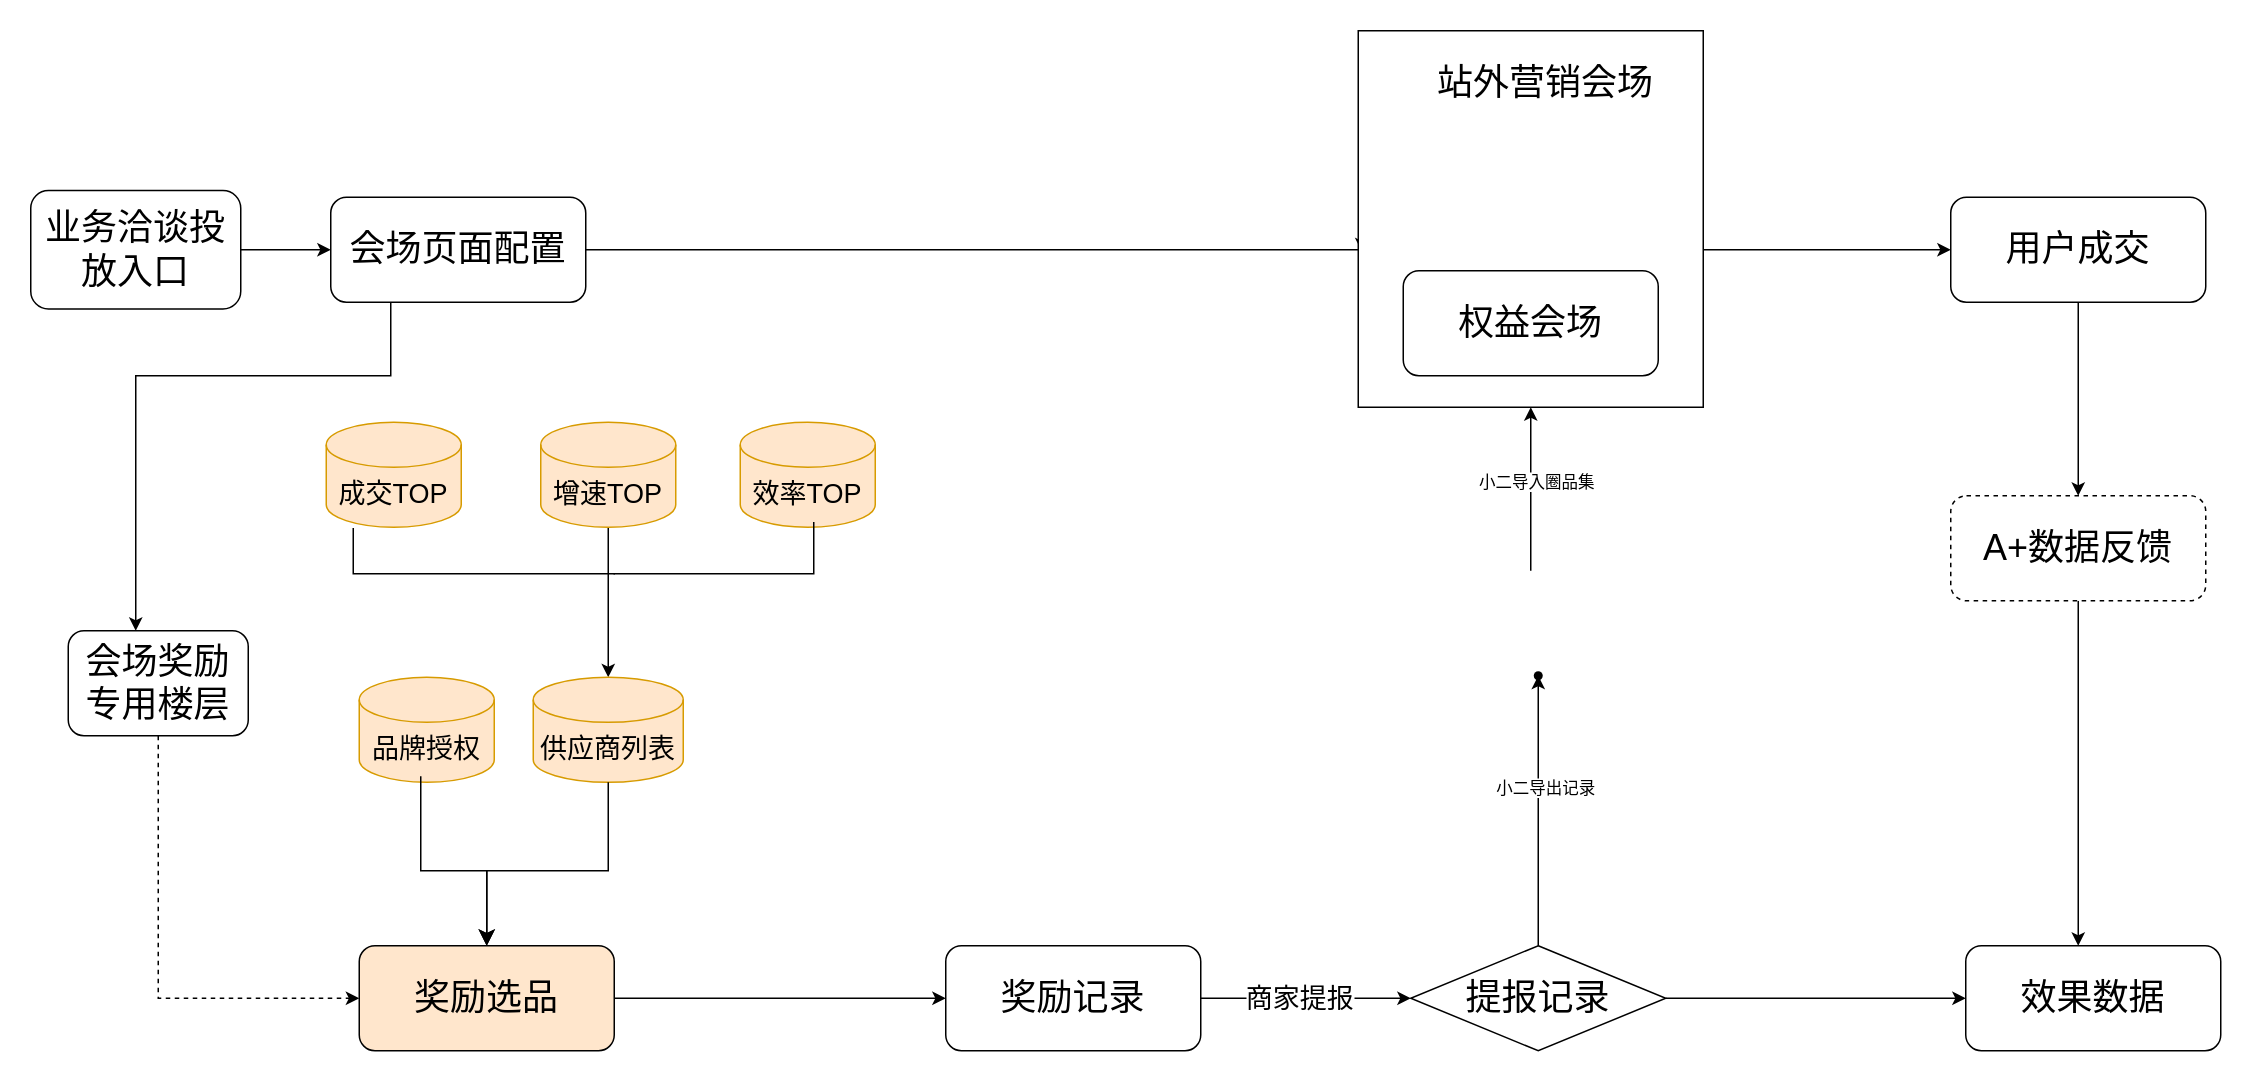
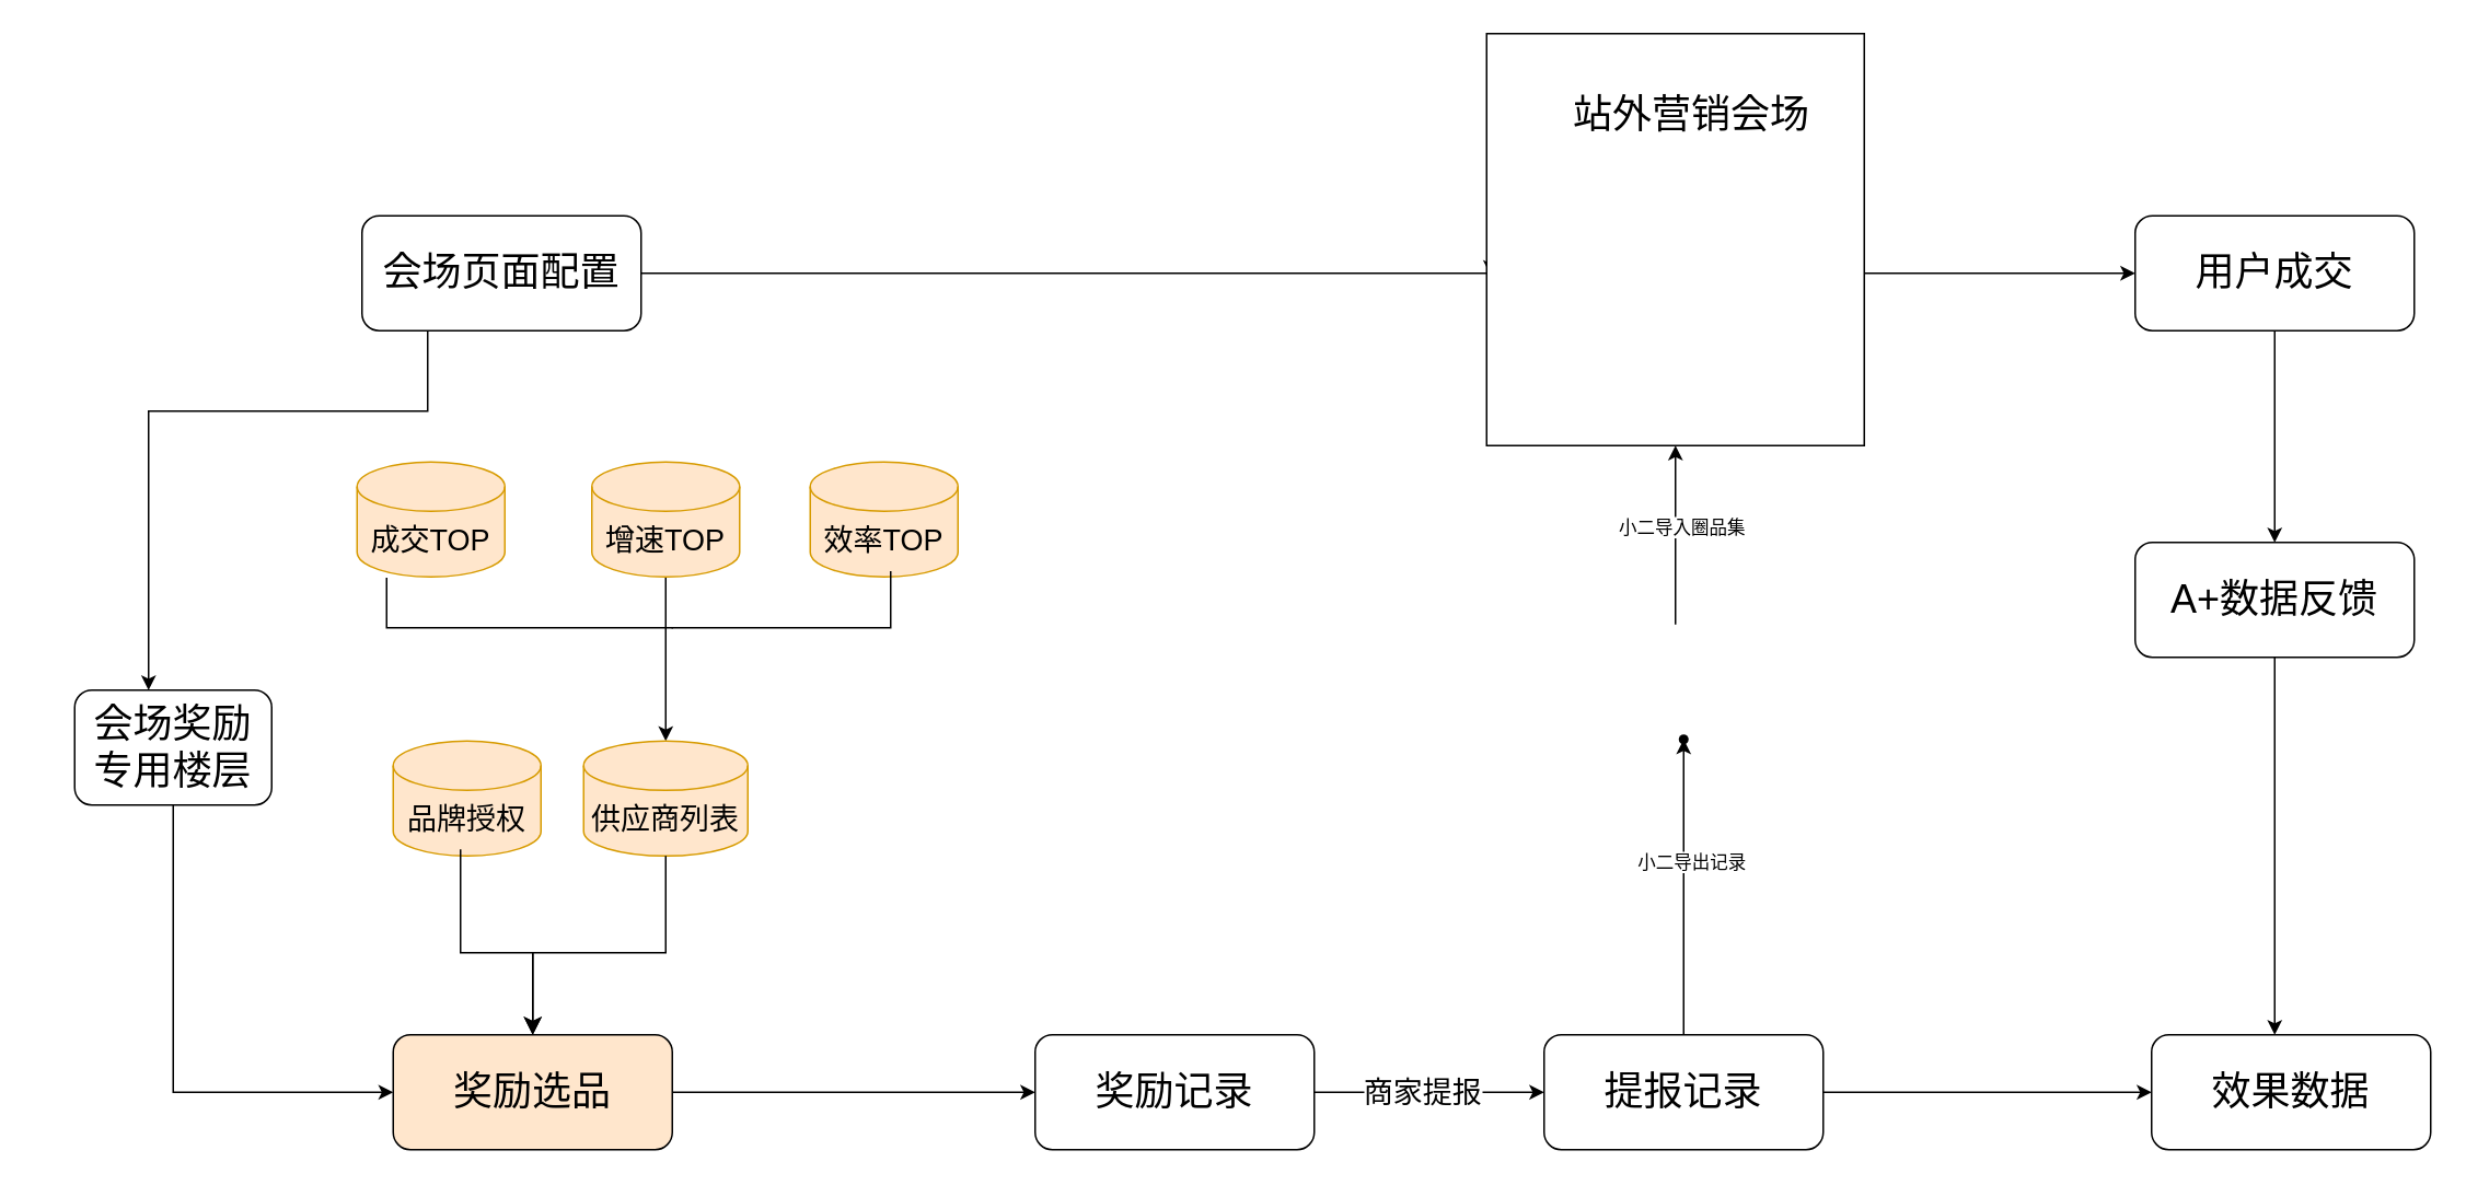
- <mxCell id="41" value="&lt;font style=&quot;font-size: 24px;&quot;&gt;站外营销会场&lt;/font&gt;" style="text;html=1;strokeColor=none;fillColor=none;align=center;verticalAlign=middle;whiteSpace=wrap;rounded=0;" vertex="1" parent="1"><mxGeometry x="955" y="40" width="150" height="30" as="geometry" /></mxCell>
+ <mxCell id="41" value="&lt;font style=&quot;font-size: 24px;&quot;&gt;站外营销会场&lt;/font&gt;" style="text;html=1;strokeColor=none;fillColor=none;align=center;verticalAlign=middle;whiteSpace=wrap;rounded=0;" vertex="1" parent="1"><mxGeometry x="955" y="55" width="150" height="30" as="geometry" /></mxCell>
- <mxCell id="3" value="&lt;font style=&quot;font-size: 24px;&quot;&gt;业务洽谈投放入口&lt;/font&gt;" style="rounded=1;whiteSpace=wrap;html=1;" vertex="1" parent="1"><mxGeometry x="20" y="126.5" width="140" height="79" as="geometry" /></mxCell>
- <mxCell id="2" value="" style="edgeStyle=orthogonalEdgeStyle;rounded=0;orthogonalLoop=1;jettySize=auto;html=1;" edge="1" parent="1" source="3" target="6"><mxGeometry relative="1" as="geometry" /></mxCell>
- <mxCell id="34" value="&lt;font style=&quot;font-size: 24px;&quot;&gt;权益会场&lt;/font&gt;" style="rounded=1;whiteSpace=wrap;html=1;" vertex="1" parent="1"><mxGeometry x="935" y="180" width="170" height="70" as="geometry" /></mxCell>
- <mxCell id="38" value="&lt;font style=&quot;font-size: 24px;&quot;&gt;A+数据反馈&lt;/font&gt;" style="rounded=1;whiteSpace=wrap;html=1;dashed=1;" vertex="1" parent="1"><mxGeometry x="1300" y="330" width="170" height="70" as="geometry" /></mxCell>
+ <mxCell id="38" value="&lt;font style=&quot;font-size: 24px;&quot;&gt;A+数据反馈&lt;/font&gt;" style="rounded=1;whiteSpace=wrap;html=1;" vertex="1" parent="1"><mxGeometry x="1300" y="330" width="170" height="70" as="geometry" /></mxCell>
- <mxCell id="7" value="" style="edgeStyle=orthogonalEdgeStyle;rounded=0;orthogonalLoop=1;jettySize=auto;html=1;entryX=0;entryY=0.5;entryDx=0;entryDy=0;exitX=0.5;exitY=1;exitDx=0;exitDy=0;dashed=1;" edge="1" parent="1" source="8" target="16"><mxGeometry relative="1" as="geometry"><mxPoint x="325" y="605" as="targetPoint" /></mxGeometry></mxCell>
+ <mxCell id="7" value="" style="edgeStyle=orthogonalEdgeStyle;rounded=0;orthogonalLoop=1;jettySize=auto;html=1;entryX=0;entryY=0.5;entryDx=0;entryDy=0;exitX=0.5;exitY=1;exitDx=0;exitDy=0;" edge="1" parent="1" source="8" target="16"><mxGeometry relative="1" as="geometry"><mxPoint x="325" y="605" as="targetPoint" /></mxGeometry></mxCell>
- <mxCell id="23" value="&lt;font style=&quot;font-size: 24px;&quot;&gt;提报记录&lt;/font&gt;" style="rhombus;whiteSpace=wrap;html=1;" vertex="1" parent="1"><mxGeometry x="940" y="630" width="170" height="70" as="geometry" /></mxCell>
+ <mxCell id="23" value="&lt;font style=&quot;font-size: 24px;&quot;&gt;提报记录&lt;/font&gt;" style="rounded=1;whiteSpace=wrap;html=1;" vertex="1" parent="1"><mxGeometry x="940" y="630" width="170" height="70" as="geometry" /></mxCell>
